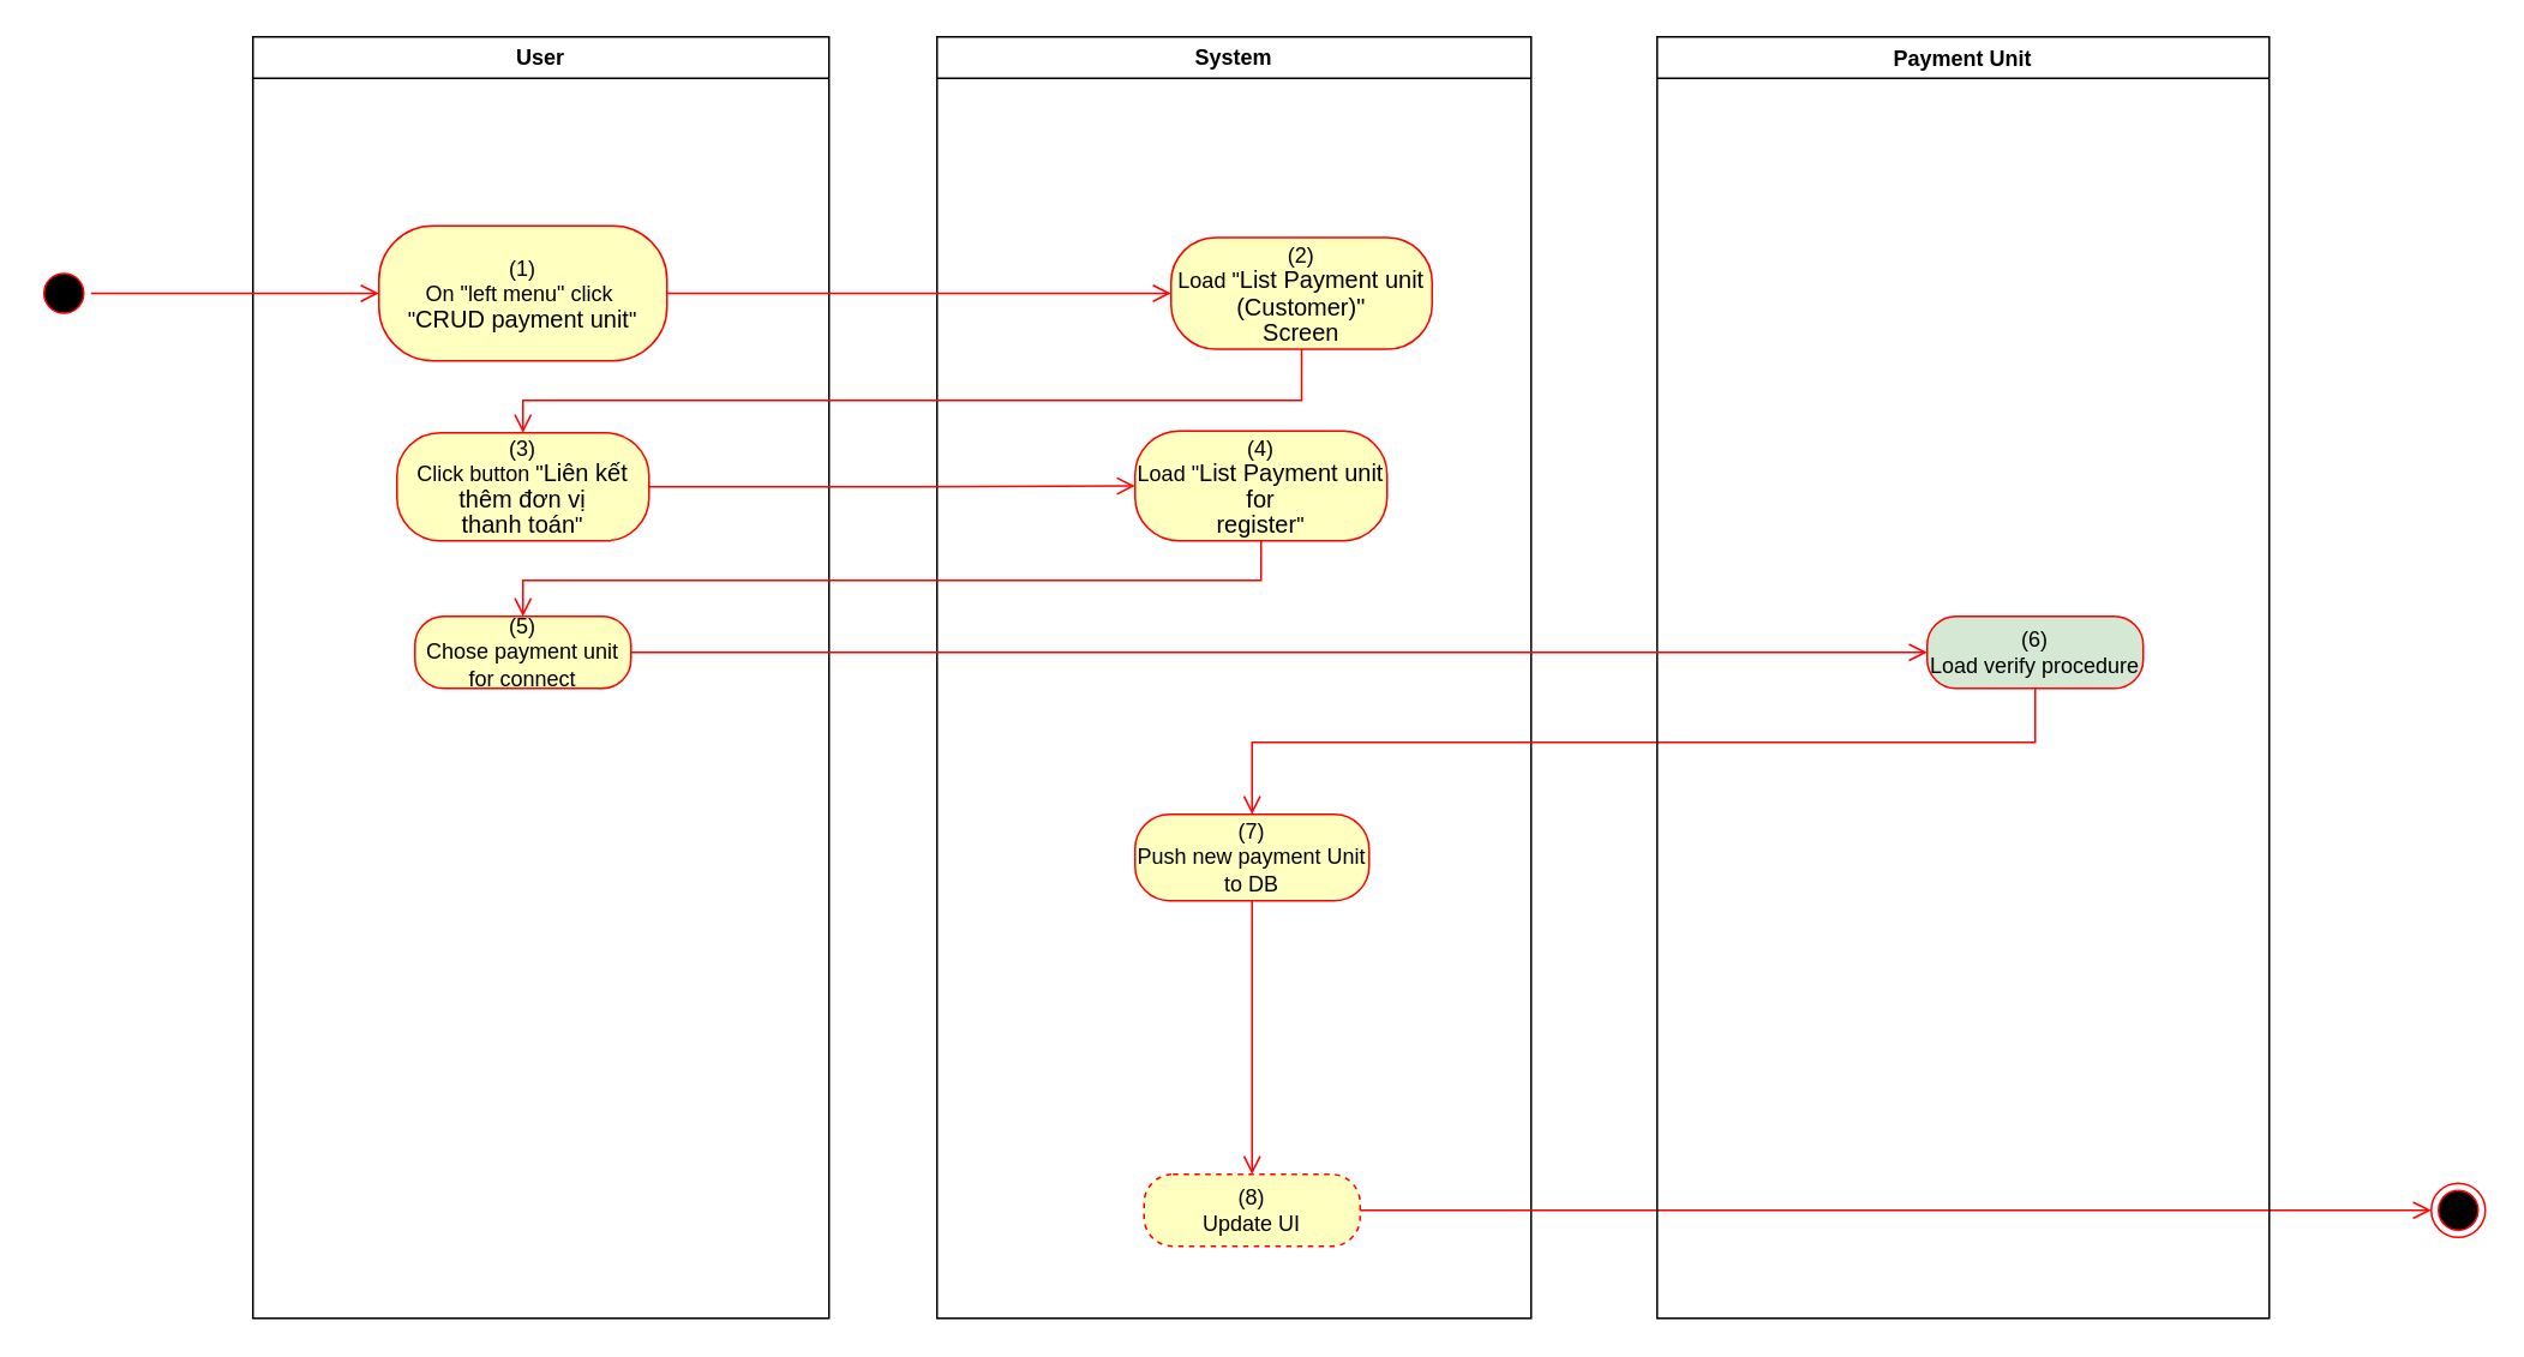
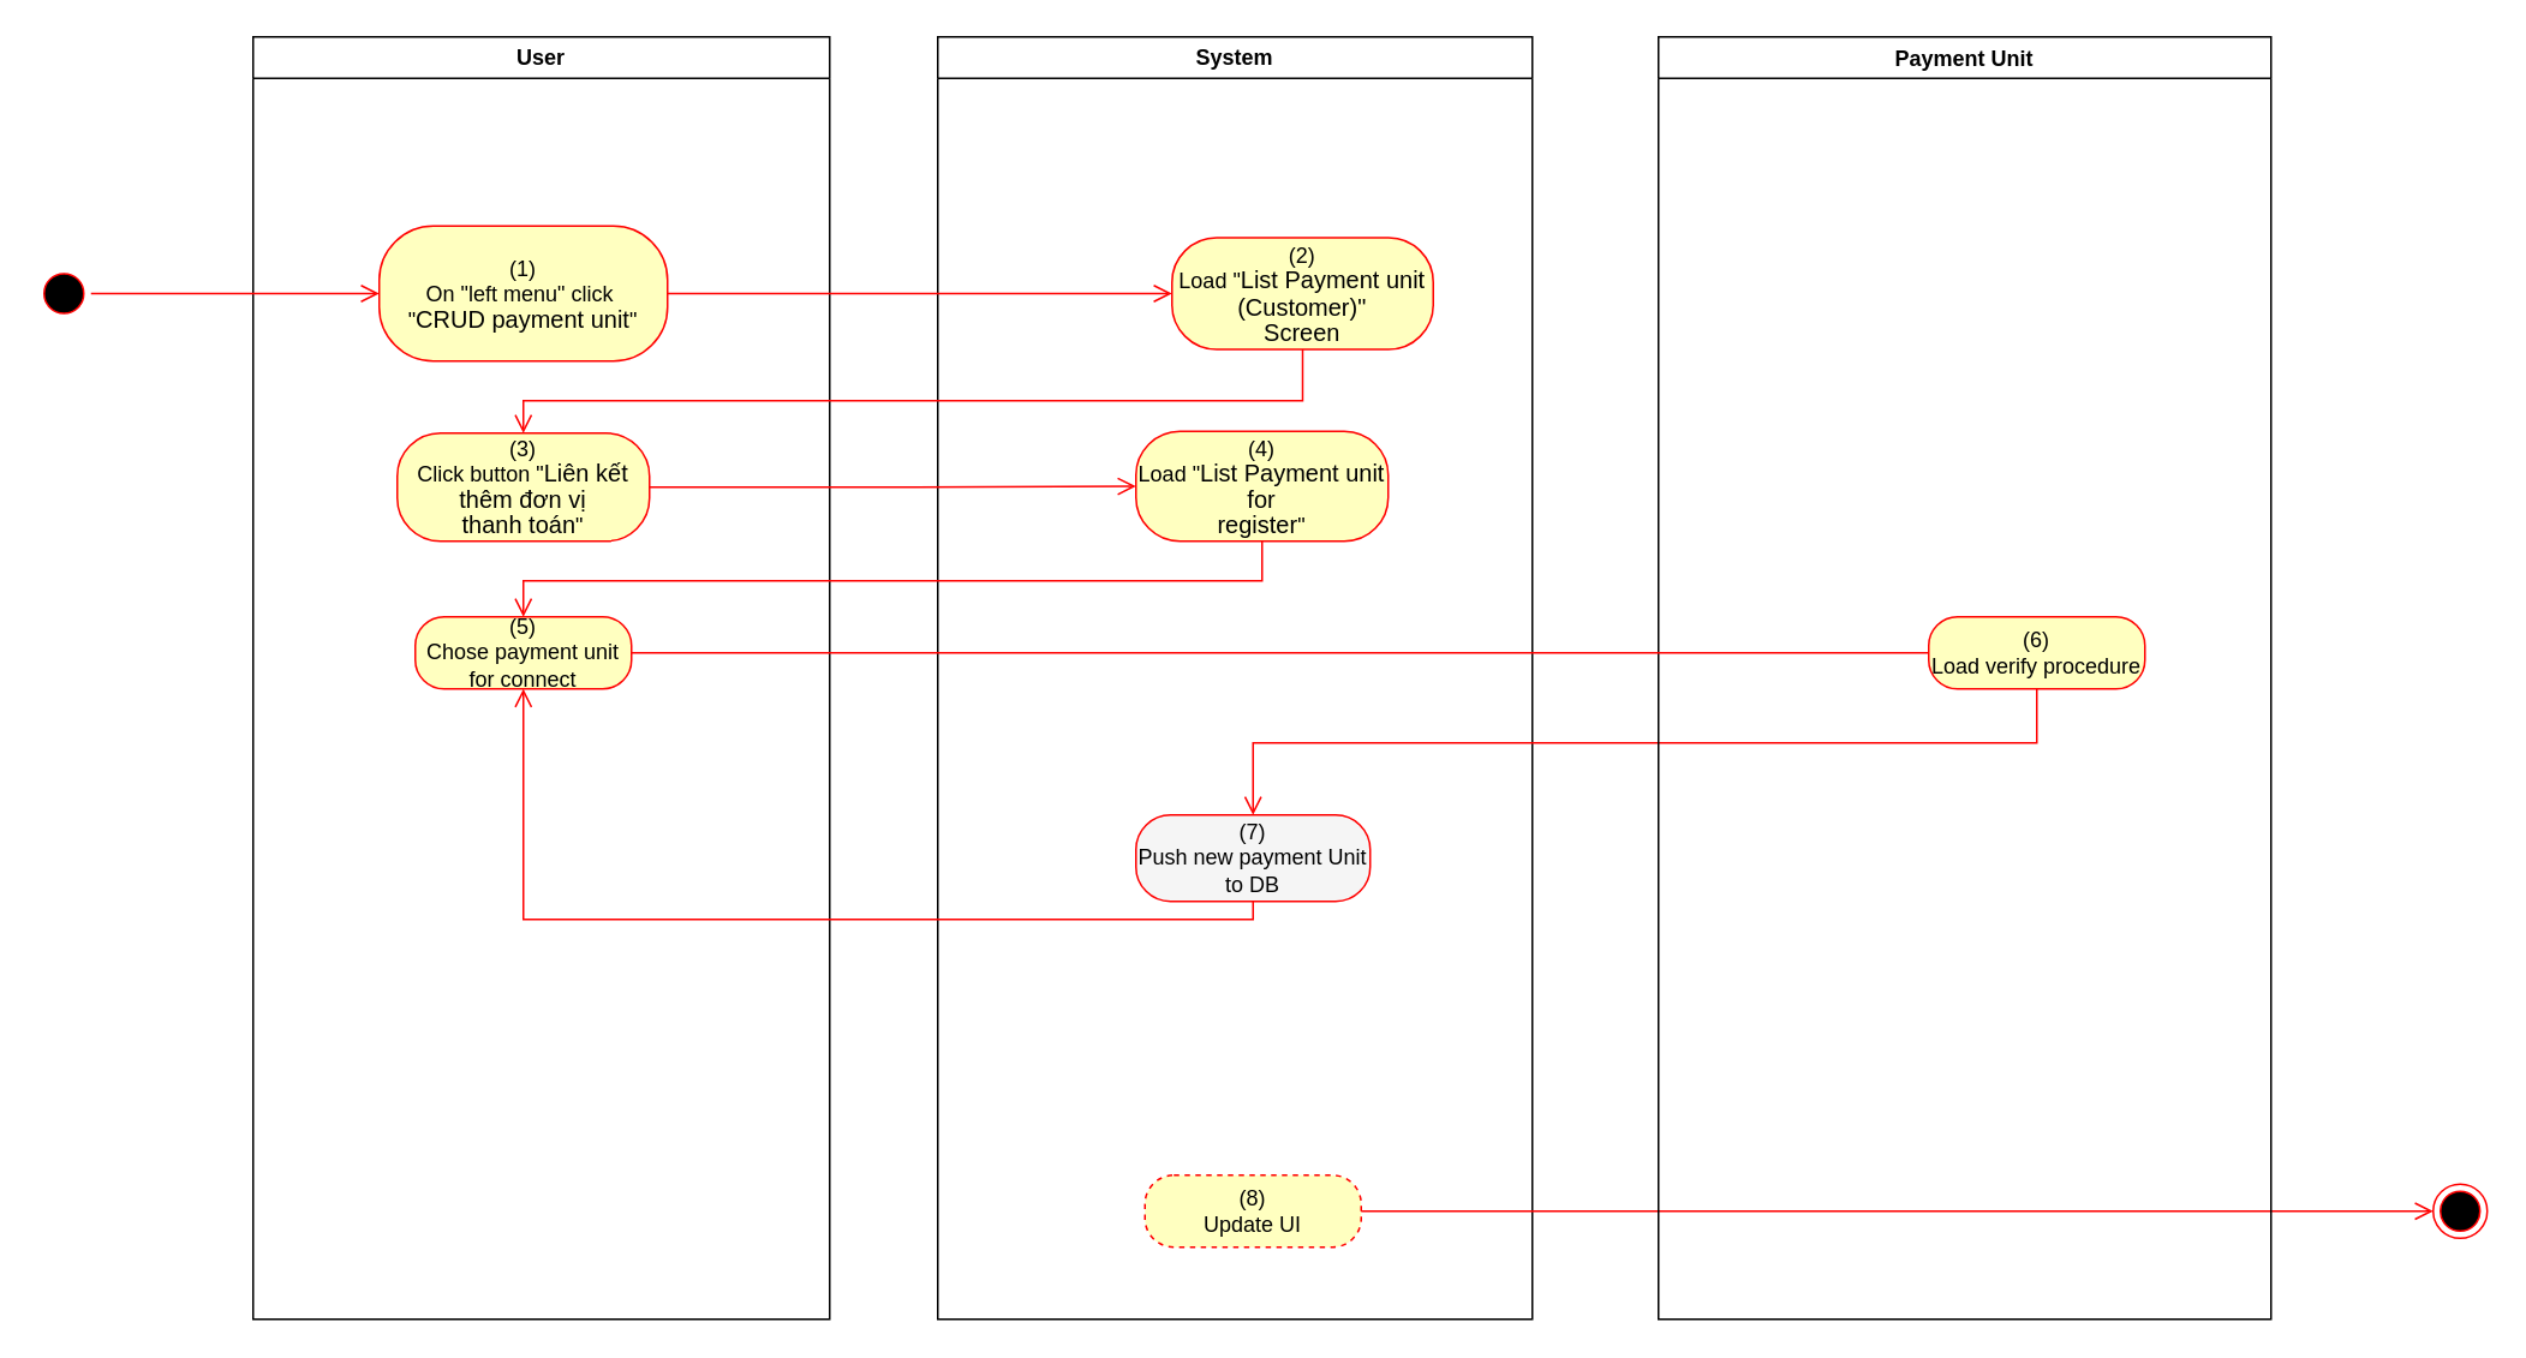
- <mxCell id="23" value="" style="edgeStyle=orthogonalEdgeStyle;html=1;verticalAlign=bottom;endArrow=open;endSize=8;strokeColor=#ff0000;rounded=0;exitX=1;exitY=0.5;exitDx=0;exitDy=0;entryX=0;entryY=0.5;entryDx=0;entryDy=0;" parent="1" source="5" target="22" edge="1"><mxGeometry relative="1" as="geometry"><mxPoint x="720" y="482" as="targetPoint" /><mxPoint x="720" y="422" as="sourcePoint" /></mxGeometry></mxCell>
+ <mxCell id="23" value="" style="edgeStyle=orthogonalEdgeStyle;html=1;verticalAlign=bottom;endArrow=none;endSize=8;strokeColor=#ff0000;rounded=0;exitX=1;exitY=0.5;exitDx=0;exitDy=0;entryX=0;entryY=0.5;entryDx=0;entryDy=0;" parent="1" source="5" target="22" edge="1"><mxGeometry relative="1" as="geometry"><mxPoint x="720" y="482" as="targetPoint" /><mxPoint x="720" y="422" as="sourcePoint" /></mxGeometry></mxCell>
- <mxCell id="22" value="(6)&lt;br&gt;Load verify procedure" style="rounded=1;whiteSpace=wrap;html=1;arcSize=40;fontColor=#000000;fillColor=#d5e8d4;strokeColor=#ff0000;" parent="21" vertex="1"><mxGeometry x="150" y="322" width="120" height="40" as="geometry" /></mxCell>
+ <mxCell id="22" value="(6)&lt;br&gt;Load verify procedure" style="rounded=1;whiteSpace=wrap;html=1;arcSize=40;fontColor=#000000;fillColor=#ffffc0;strokeColor=#ff0000;" parent="21" vertex="1"><mxGeometry x="150" y="322" width="120" height="40" as="geometry" /></mxCell>
- <mxCell id="8" value="(7)&lt;br&gt;Push new payment Unit to DB" style="rounded=1;whiteSpace=wrap;html=1;arcSize=40;fontColor=#000000;fillColor=#ffffc0;strokeColor=#ff0000;" parent="6" vertex="1"><mxGeometry x="110" y="432" width="130" height="48" as="geometry" /></mxCell>
+ <mxCell id="8" value="(7)&lt;br&gt;Push new payment Unit to DB" style="rounded=1;whiteSpace=wrap;html=1;arcSize=40;fontColor=#000000;fillColor=#f5f5f5;strokeColor=#ff0000;" parent="6" vertex="1"><mxGeometry x="110" y="432" width="130" height="48" as="geometry" /></mxCell>
- <mxCell id="10" value="" style="edgeStyle=orthogonalEdgeStyle;html=1;verticalAlign=bottom;endArrow=open;endSize=8;strokeColor=#ff0000;rounded=0;exitX=0.5;exitY=1;exitDx=0;exitDy=0;entryX=0.5;entryY=0;entryDx=0;entryDy=0;" parent="6" source="8" target="9" edge="1"><mxGeometry relative="1" as="geometry"><mxPoint x="170" y="642" as="targetPoint" /></mxGeometry></mxCell>
+ <mxCell id="10" value="" style="edgeStyle=orthogonalEdgeStyle;html=1;verticalAlign=bottom;endArrow=open;endSize=8;strokeColor=#ff0000;rounded=0;exitX=0.5;exitY=1;exitDx=0;exitDy=0;" parent="6" source="8" target="5" edge="1"><mxGeometry relative="1" as="geometry"><mxPoint x="170" y="642" as="targetPoint" /></mxGeometry></mxCell>
